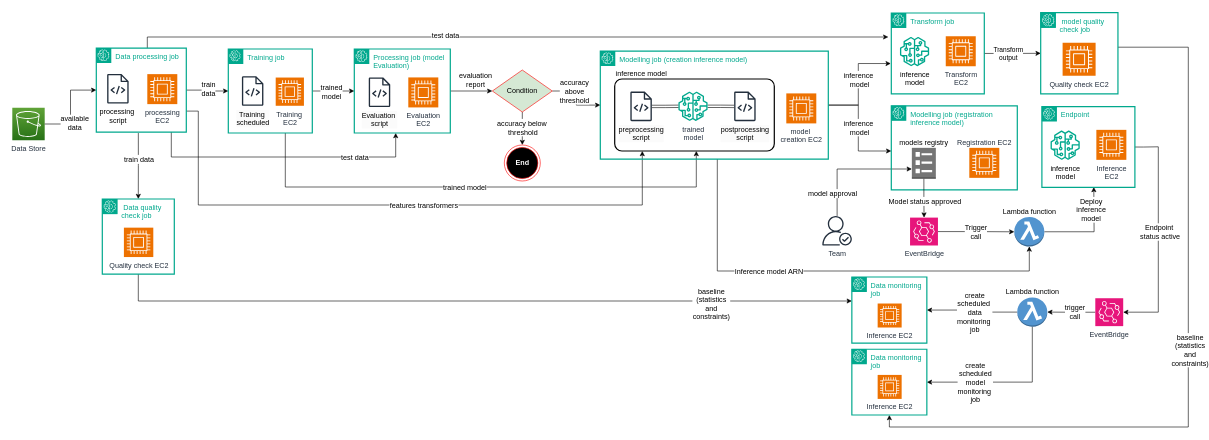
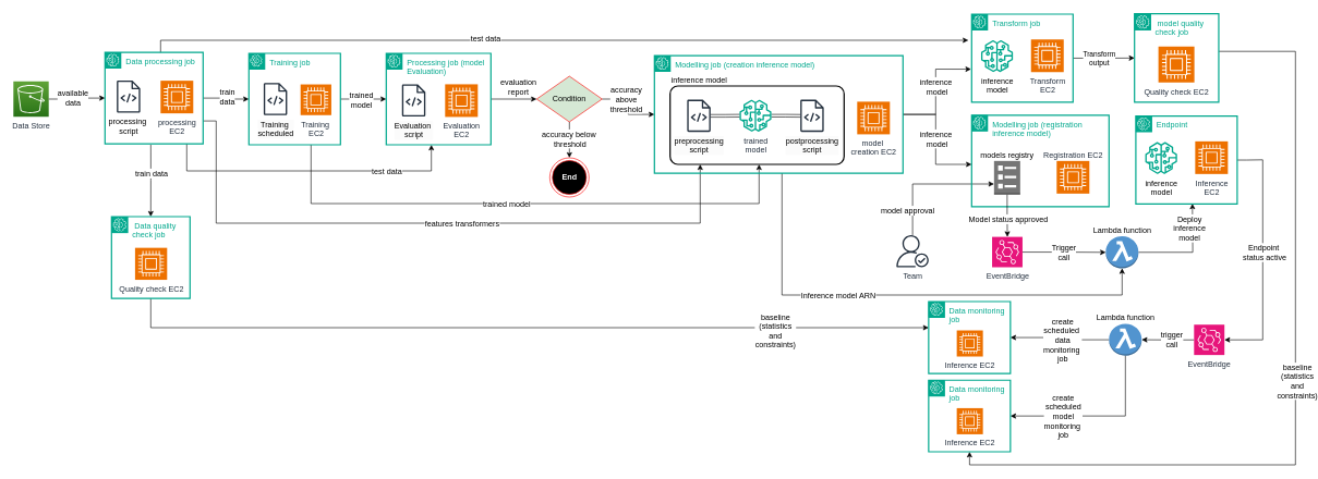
- <mxCell id="2" value="&lt;div&gt;Data Store&lt;/div&gt;" style="outlineConnect=0;fontColor=#232F3E;gradientColor=#60A337;gradientDirection=north;fillColor=#277116;strokeColor=#ffffff;dashed=0;verticalLabelPosition=bottom;verticalAlign=top;align=center;html=1;fontSize=12;fontStyle=0;aspect=fixed;shape=mxgraph.aws4.resourceIcon;resIcon=mxgraph.aws4.s3;labelBackgroundColor=#ffffff;" vertex="1" parent="1"><mxGeometry x="20" y="179" width="54" height="54" as="geometry" /></mxCell>
+ <mxCell id="2" value="&lt;div&gt;Data Store&lt;/div&gt;" style="outlineConnect=0;fontColor=#232F3E;gradientColor=#60A337;gradientDirection=north;fillColor=#277116;strokeColor=#ffffff;dashed=0;verticalLabelPosition=bottom;verticalAlign=top;align=center;html=1;fontSize=12;fontStyle=0;aspect=fixed;shape=mxgraph.aws4.resourceIcon;resIcon=mxgraph.aws4.s3;labelBackgroundColor=#ffffff;" vertex="1" parent="1"><mxGeometry x="20" y="124" width="54" height="54" as="geometry" /></mxCell>
